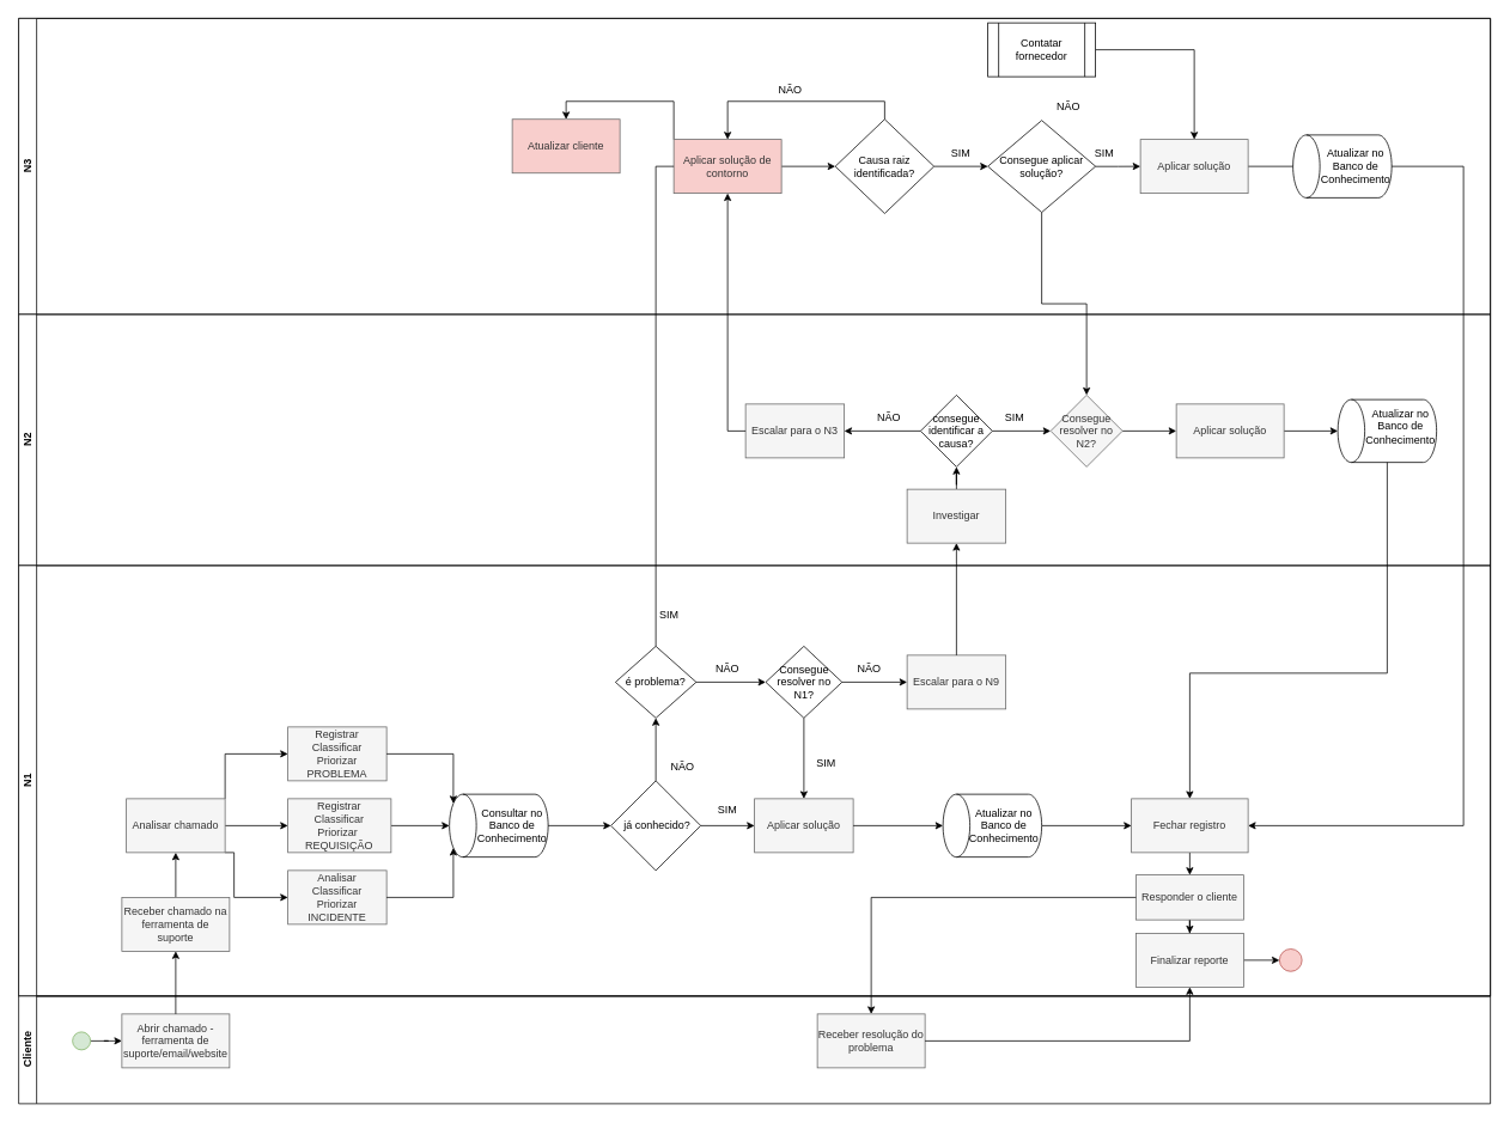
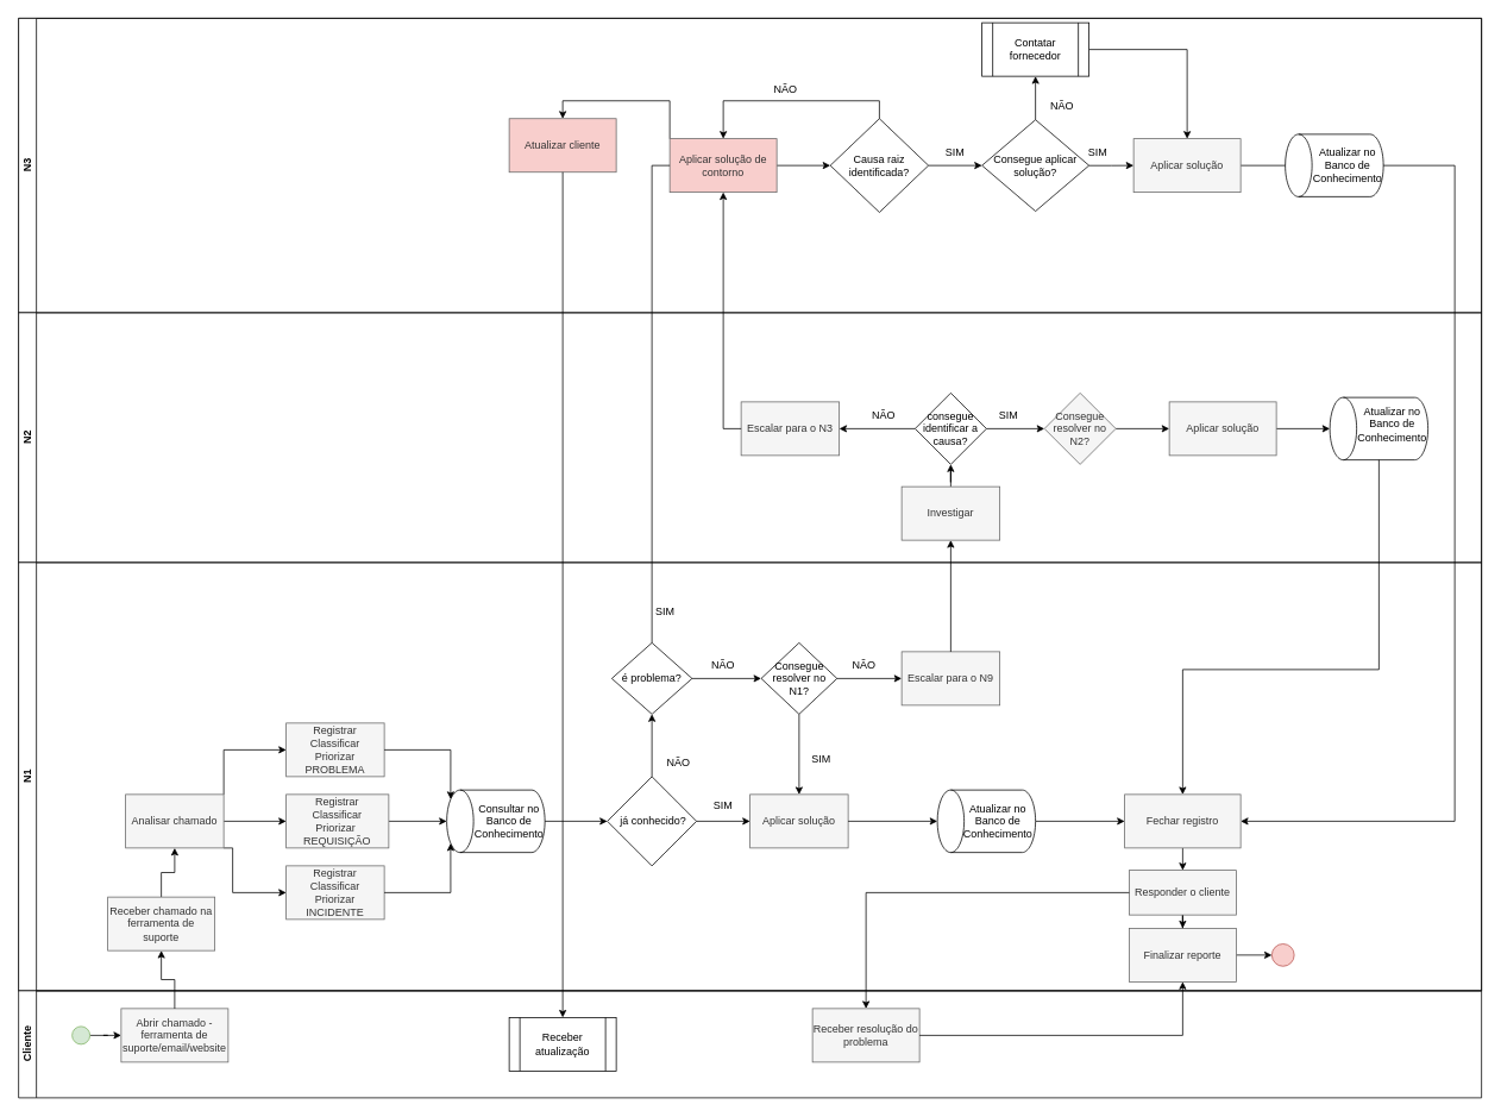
- <mxCell id="15" value="" style="edgeStyle=orthogonalEdgeStyle;rounded=0;orthogonalLoop=1;jettySize=auto;html=1;" parent="3" source="16" target="34" edge="1"><mxGeometry relative="1" as="geometry"><mxPoint x="1090" y="60.0" as="targetPoint" /></mxGeometry></mxCell>
+ <mxCell id="15" value="" style="edgeStyle=orthogonalEdgeStyle;rounded=0;orthogonalLoop=1;jettySize=auto;html=1;entryX=0.5;entryY=1;entryDx=0;entryDy=0;" parent="3" source="16" target="22" edge="1"><mxGeometry relative="1" as="geometry"><mxPoint x="1090" y="60.0" as="targetPoint" /></mxGeometry></mxCell>
- <mxCell id="63" value="Analisar &lt;br&gt;Classificar&lt;br&gt;Priorizar&lt;br&gt;INCIDENTE" style="whiteSpace=wrap;html=1;fillColor=#f5f5f5;strokeColor=#666666;fontColor=#333333;" vertex="1" parent="41"><mxGeometry x="300" y="340" width="110" height="60" as="geometry" /></mxCell>
+ <mxCell id="63" value="Registrar &lt;br&gt;Classificar&lt;br&gt;Priorizar&lt;br&gt;INCIDENTE" style="whiteSpace=wrap;html=1;fillColor=#f5f5f5;strokeColor=#666666;fontColor=#333333;" vertex="1" parent="41"><mxGeometry x="300" y="340" width="110" height="60" as="geometry" /></mxCell>
- <mxCell id="67" value="Receber chamado na ferramenta de suporte" style="whiteSpace=wrap;html=1;fillColor=#f5f5f5;strokeColor=#666666;fontColor=#333333;" parent="41" vertex="1"><mxGeometry x="115" y="370" width="120" height="60" as="geometry" /></mxCell>
+ <mxCell id="67" value="Receber chamado na ferramenta de suporte" style="whiteSpace=wrap;html=1;fillColor=#f5f5f5;strokeColor=#666666;fontColor=#333333;" parent="41" vertex="1"><mxGeometry x="100" y="375" width="120" height="60" as="geometry" /></mxCell>
+ <mxCell id="96" style="edgeStyle=orthogonalEdgeStyle;rounded=0;orthogonalLoop=1;jettySize=auto;html=1;exitX=0.5;exitY=1;exitDx=0;exitDy=0;entryX=0.5;entryY=0;entryDx=0;entryDy=0;" edge="1" parent="1" source="23" target="92"><mxGeometry relative="1" as="geometry"><mxPoint x="620" y="1130" as="targetPoint" /><Array as="points"><mxPoint x="630" y="1130" /></Array></mxGeometry></mxCell>
+ <mxCell id="92" value="Receber atualização" style="shape=process;whiteSpace=wrap;html=1;backgroundOutline=1;" vertex="1" parent="87"><mxGeometry x="550" y="30" width="120" height="60" as="geometry" /></mxCell>
